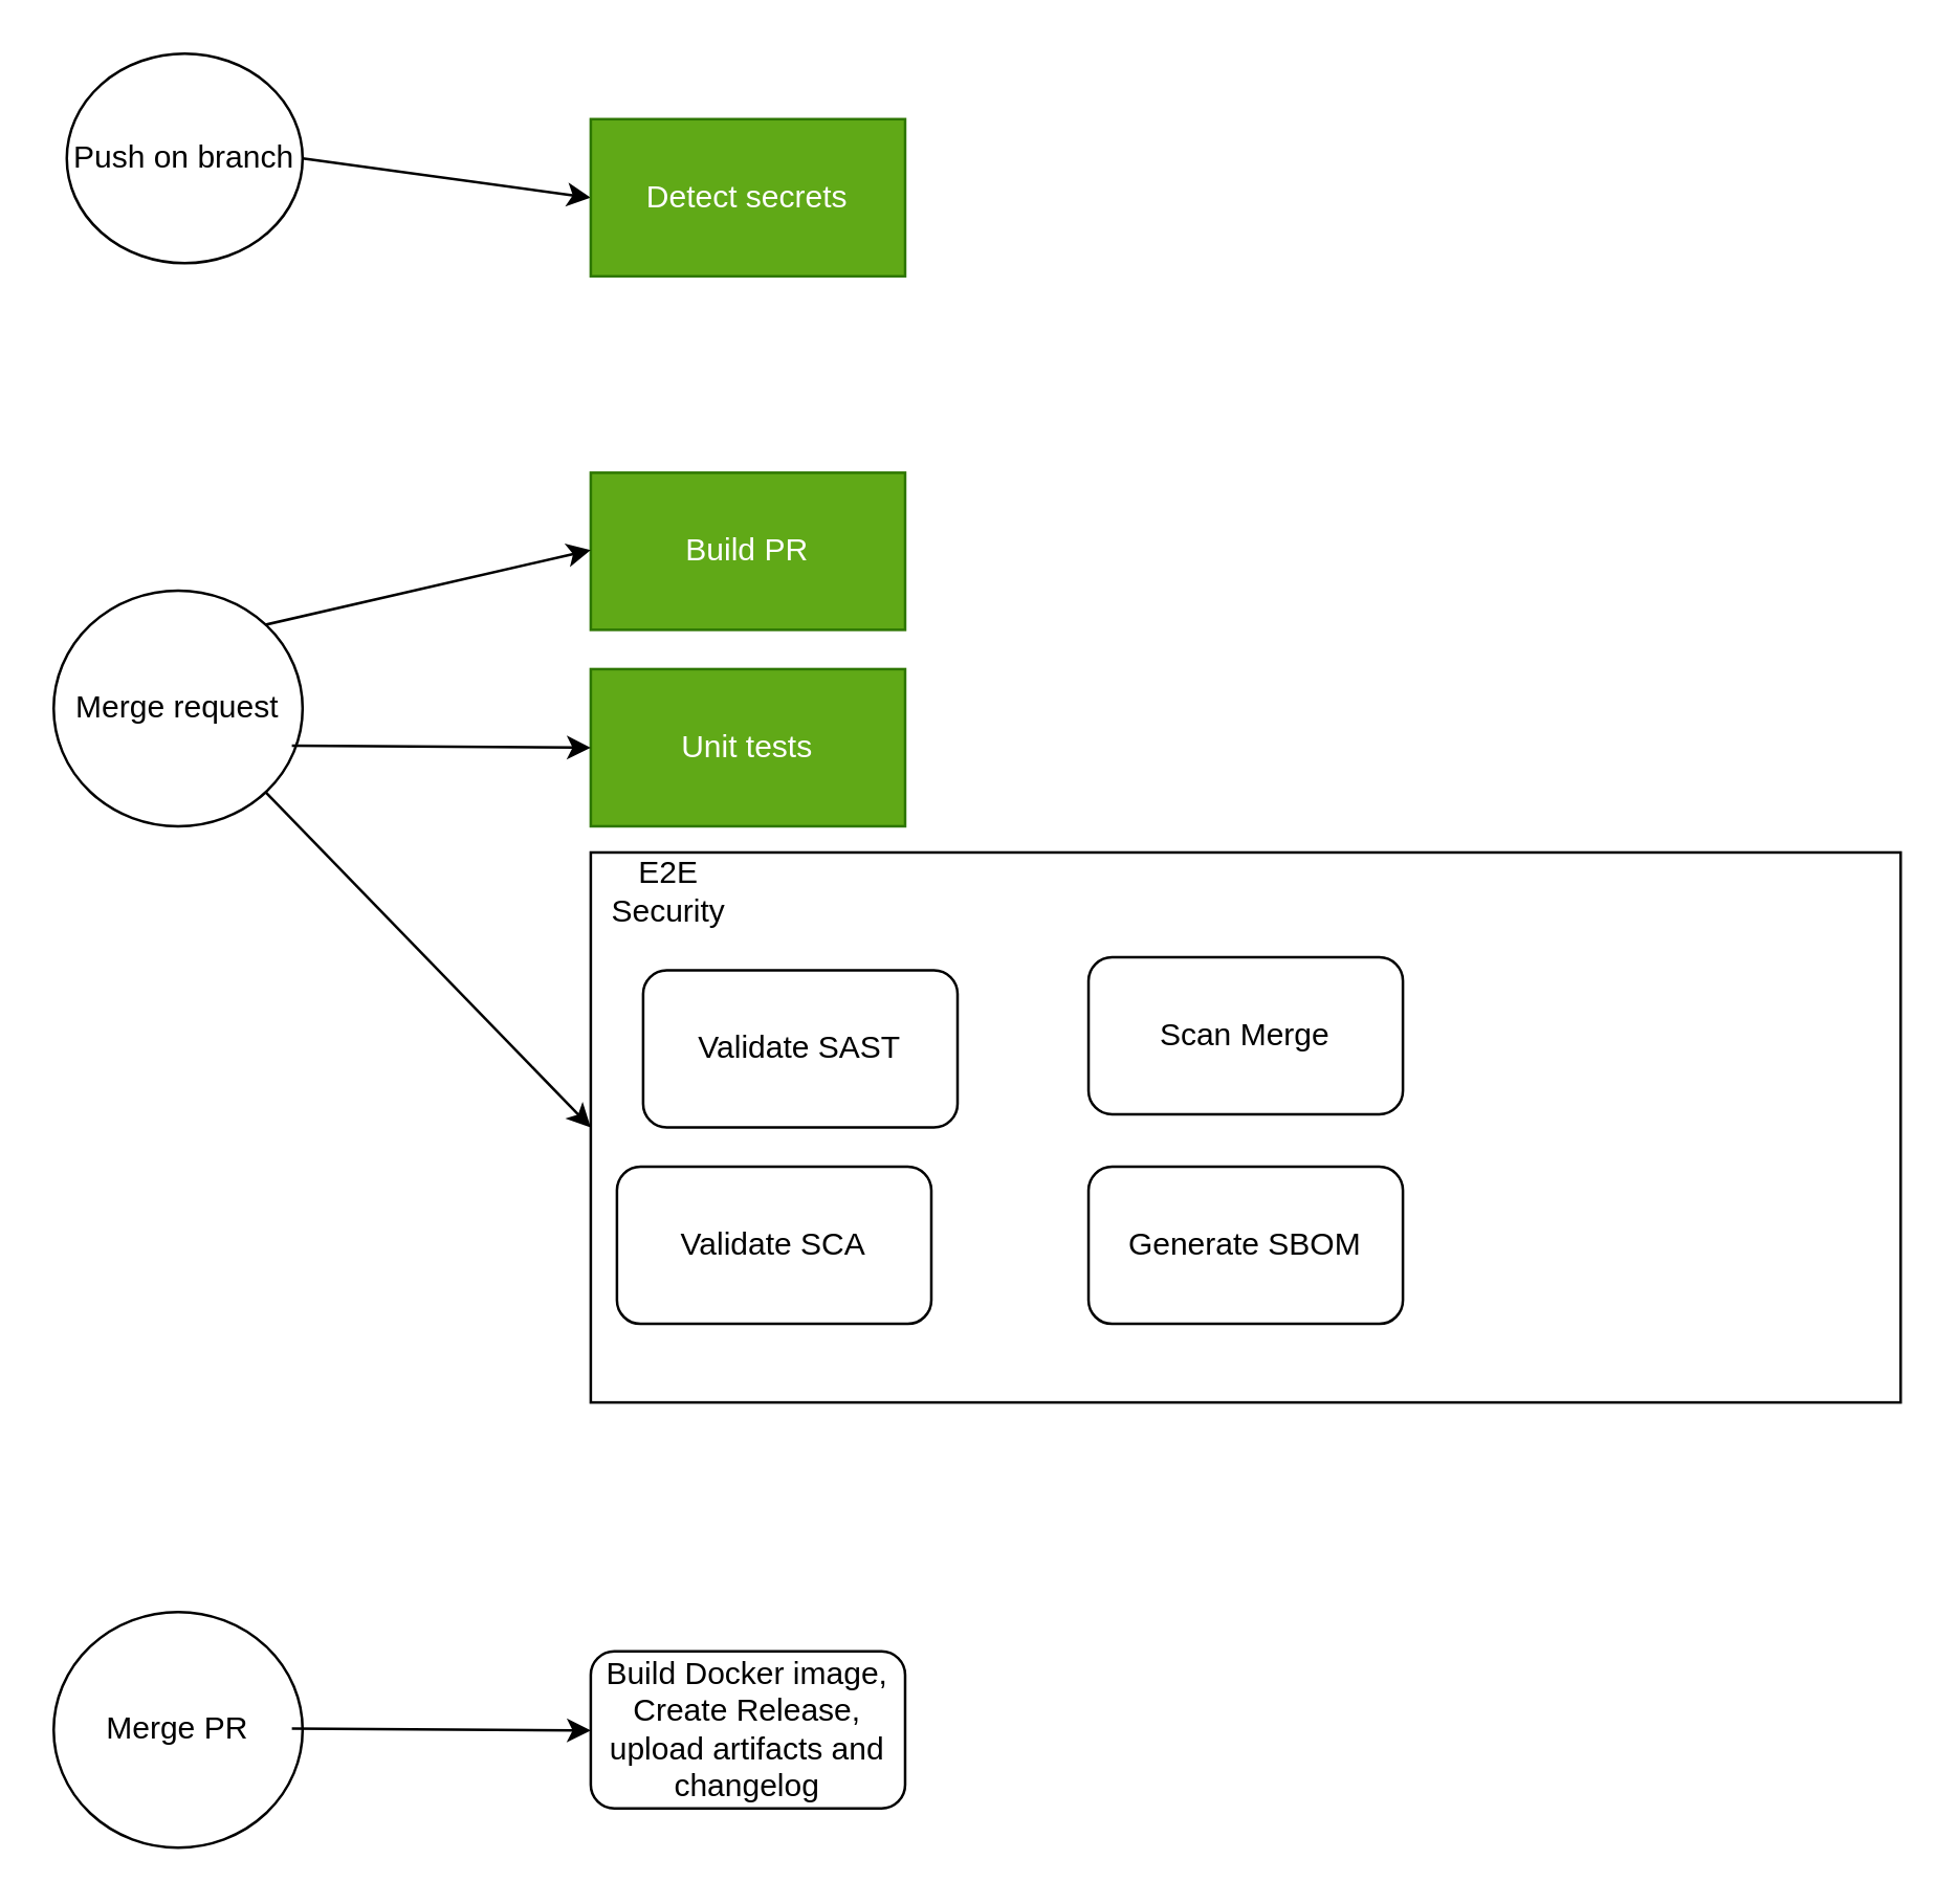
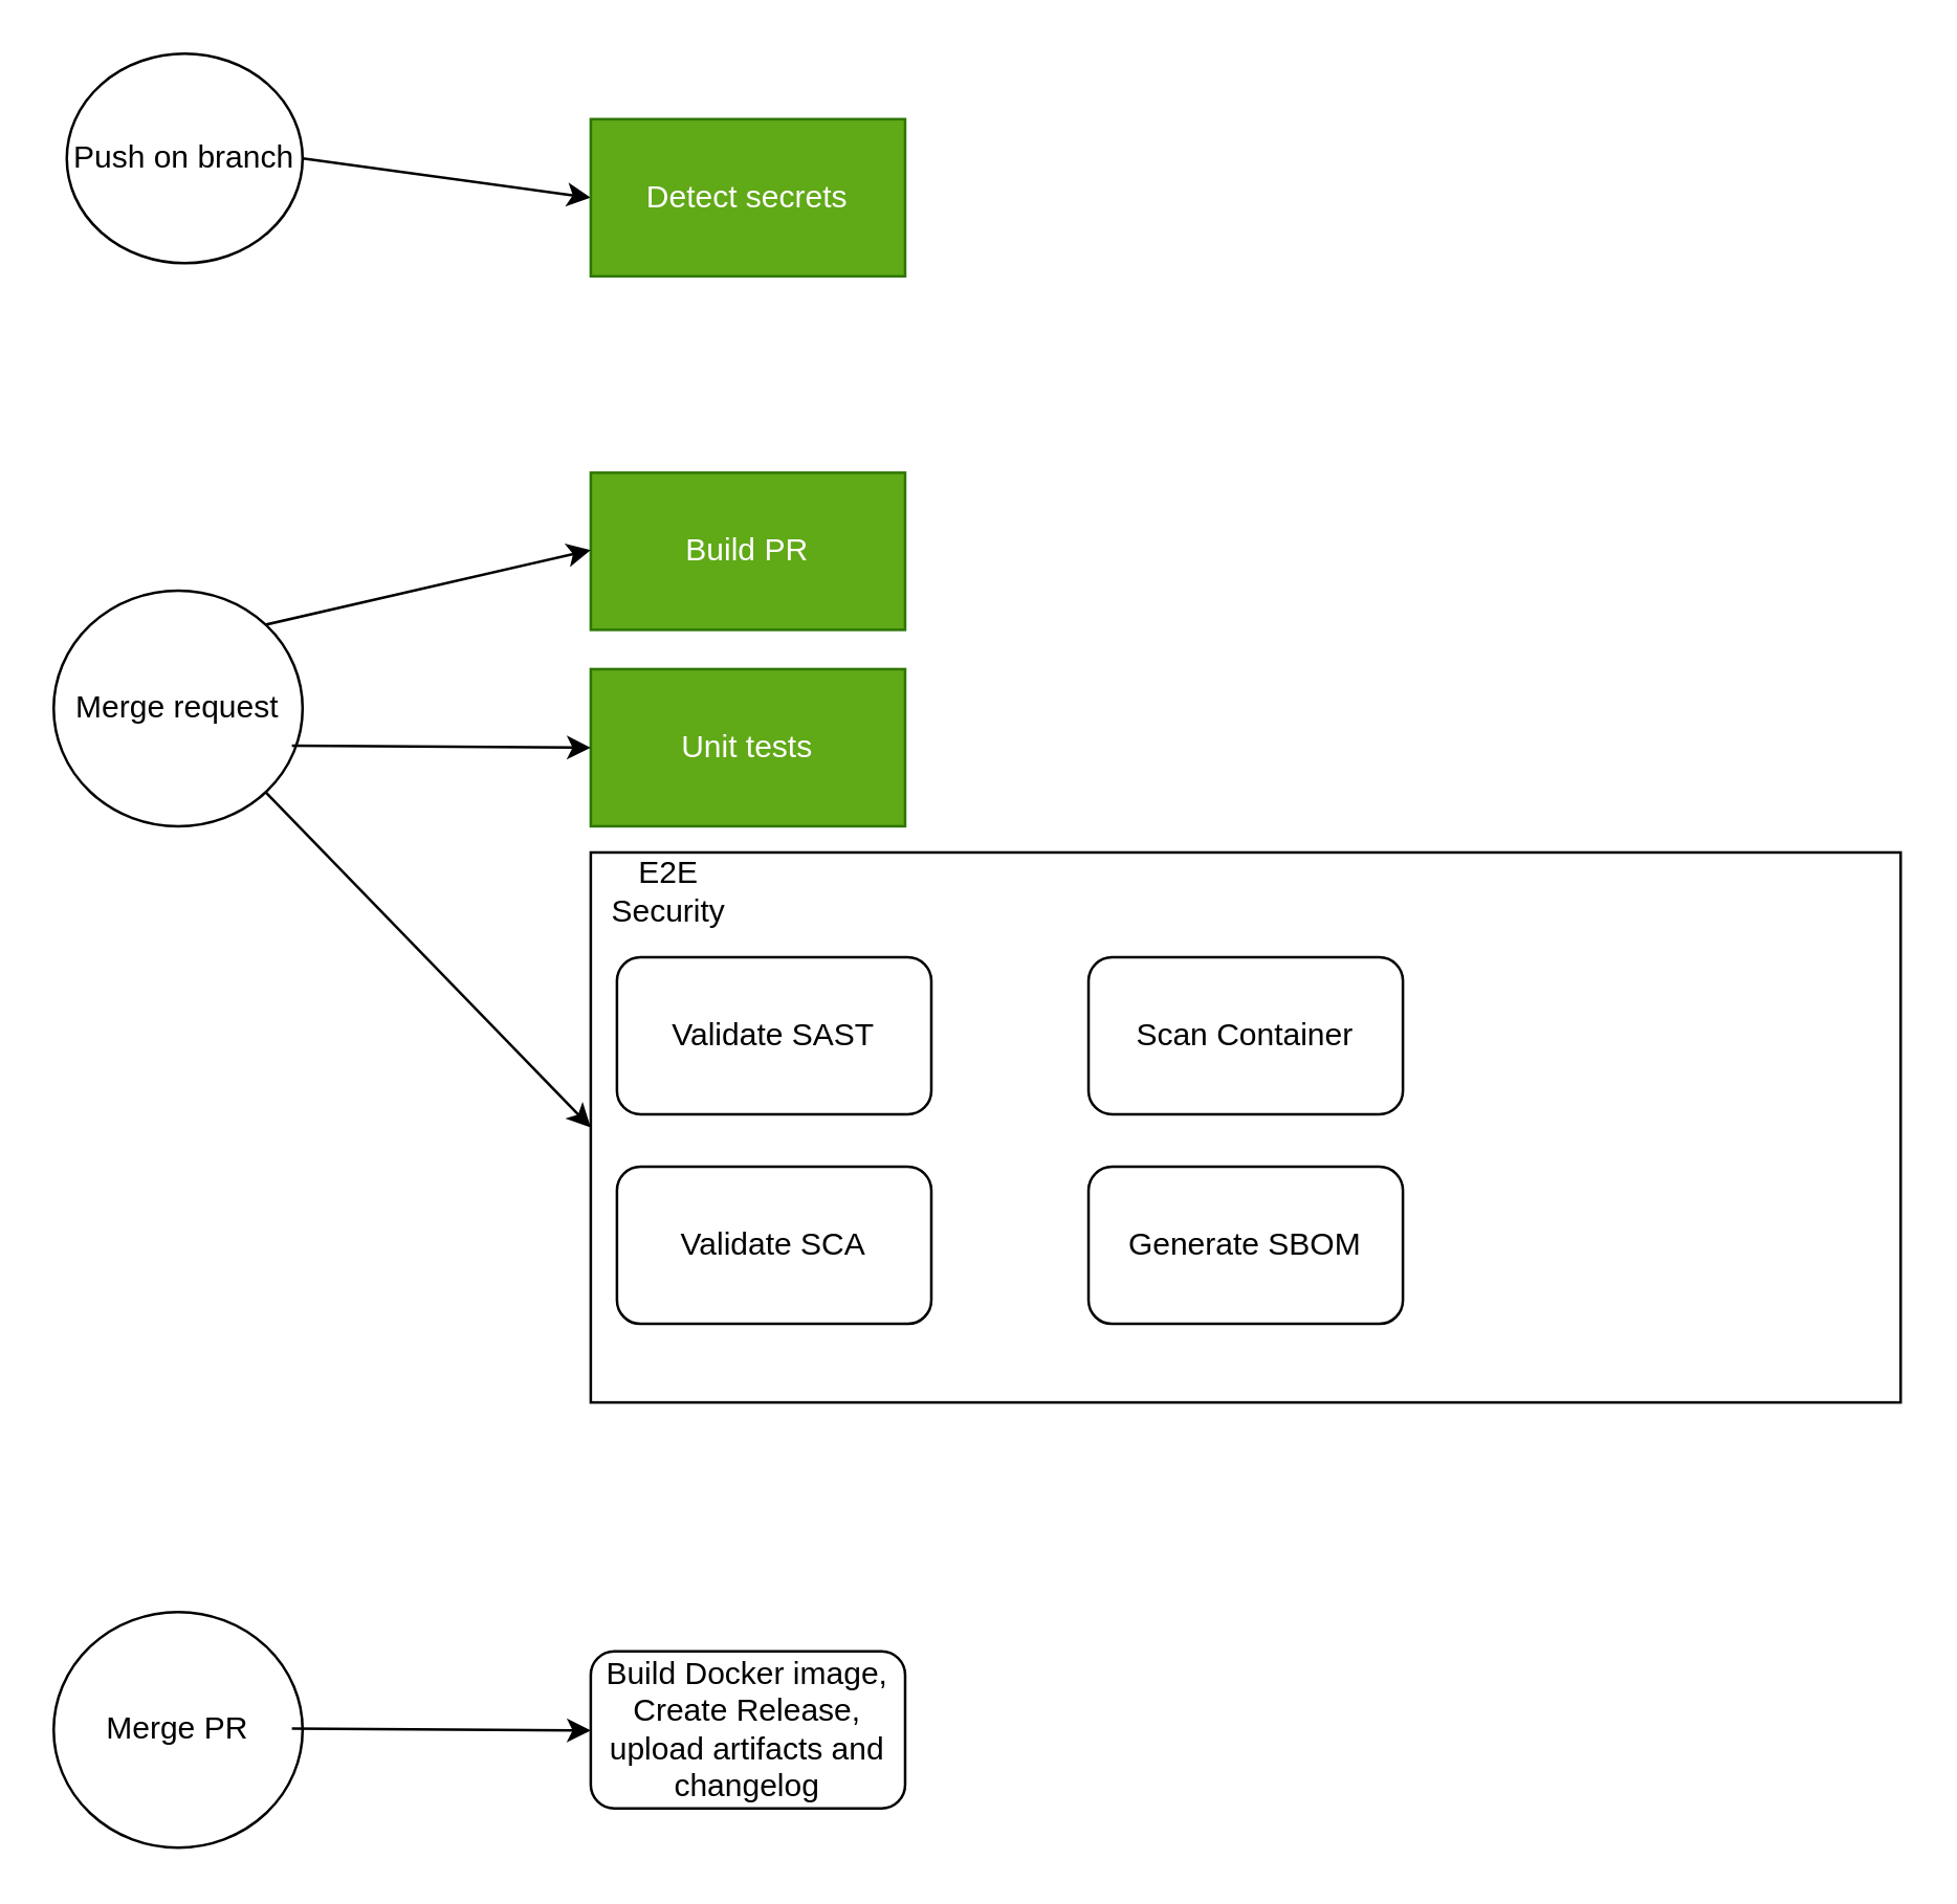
- <mxCell id="14" value="Scan Merge" style="rounded=1;whiteSpace=wrap;html=1;" vertex="1" parent="1"><mxGeometry x="415" y="365" width="120" height="60" as="geometry" /></mxCell>
+ <mxCell id="14" value="Scan Container" style="rounded=1;whiteSpace=wrap;html=1;" vertex="1" parent="1"><mxGeometry x="415" y="365" width="120" height="60" as="geometry" /></mxCell>
- <mxCell id="11" value="Validate SAST" style="rounded=1;whiteSpace=wrap;html=1;" vertex="1" parent="1"><mxGeometry x="245" y="370" width="120" height="60" as="geometry" /></mxCell>
+ <mxCell id="11" value="Validate SAST" style="rounded=1;whiteSpace=wrap;html=1;" vertex="1" parent="1"><mxGeometry x="235" y="365" width="120" height="60" as="geometry" /></mxCell>
